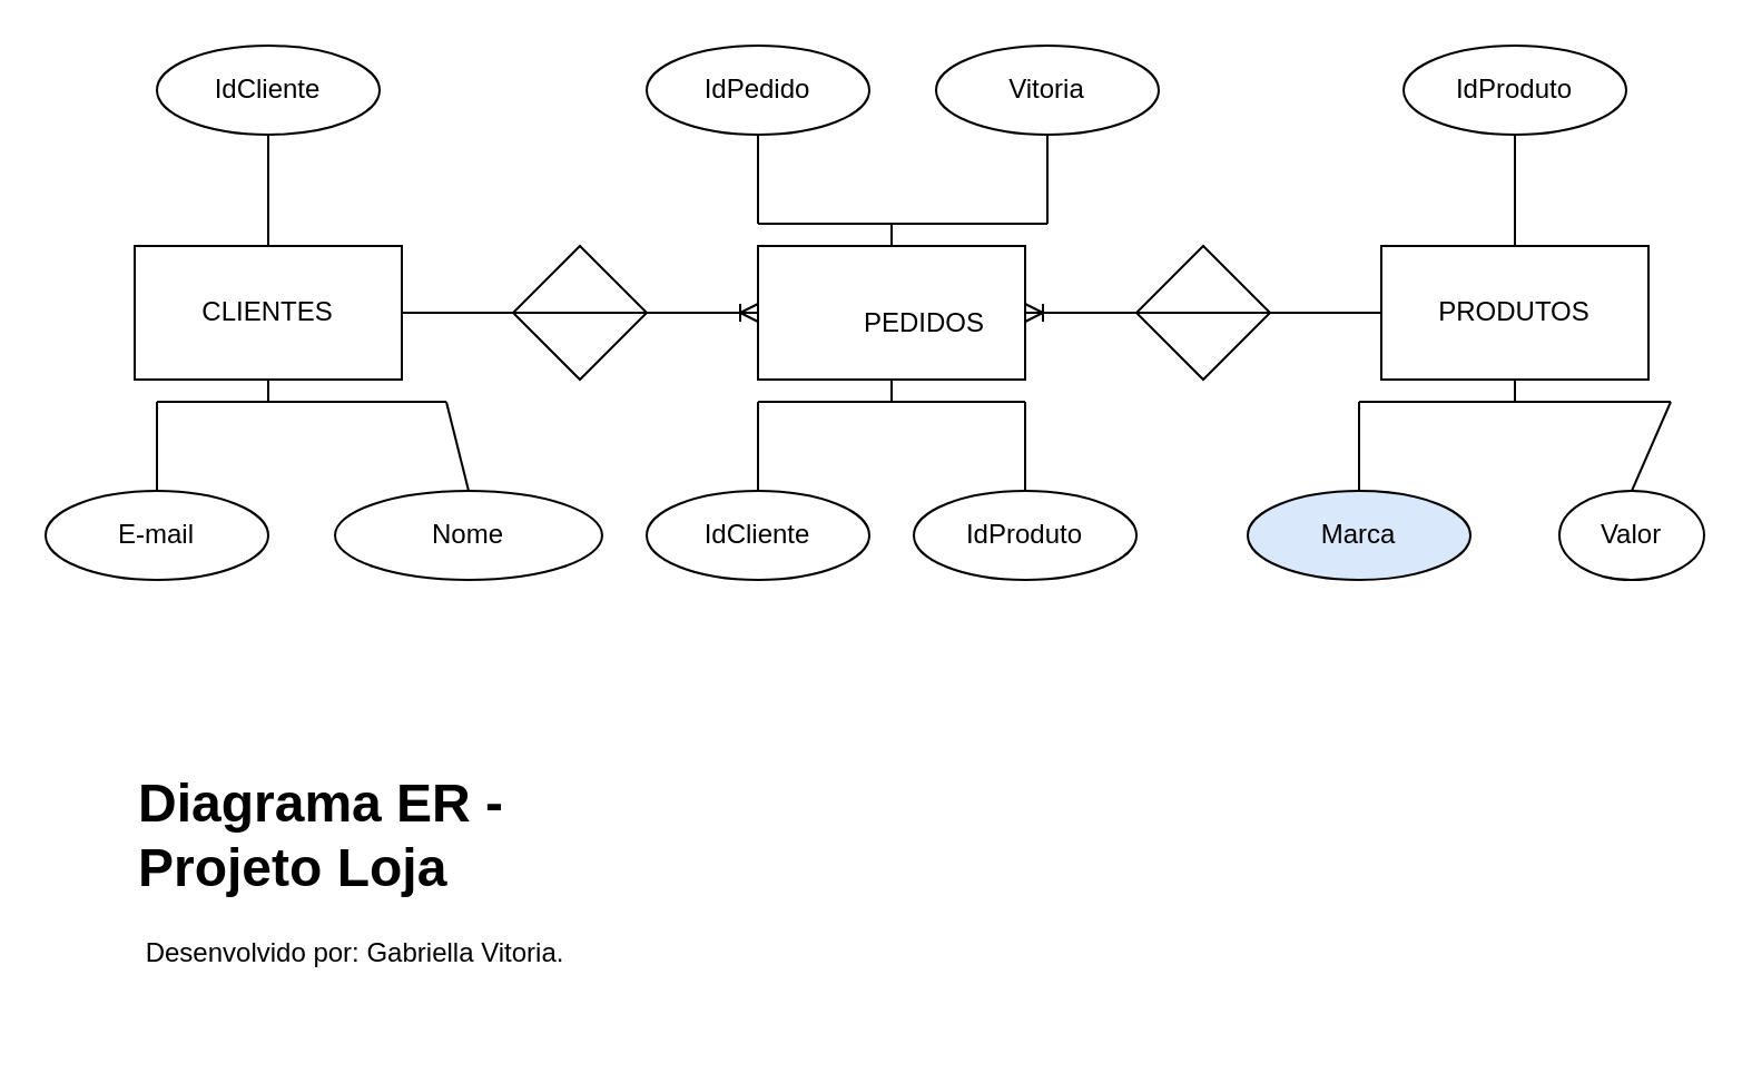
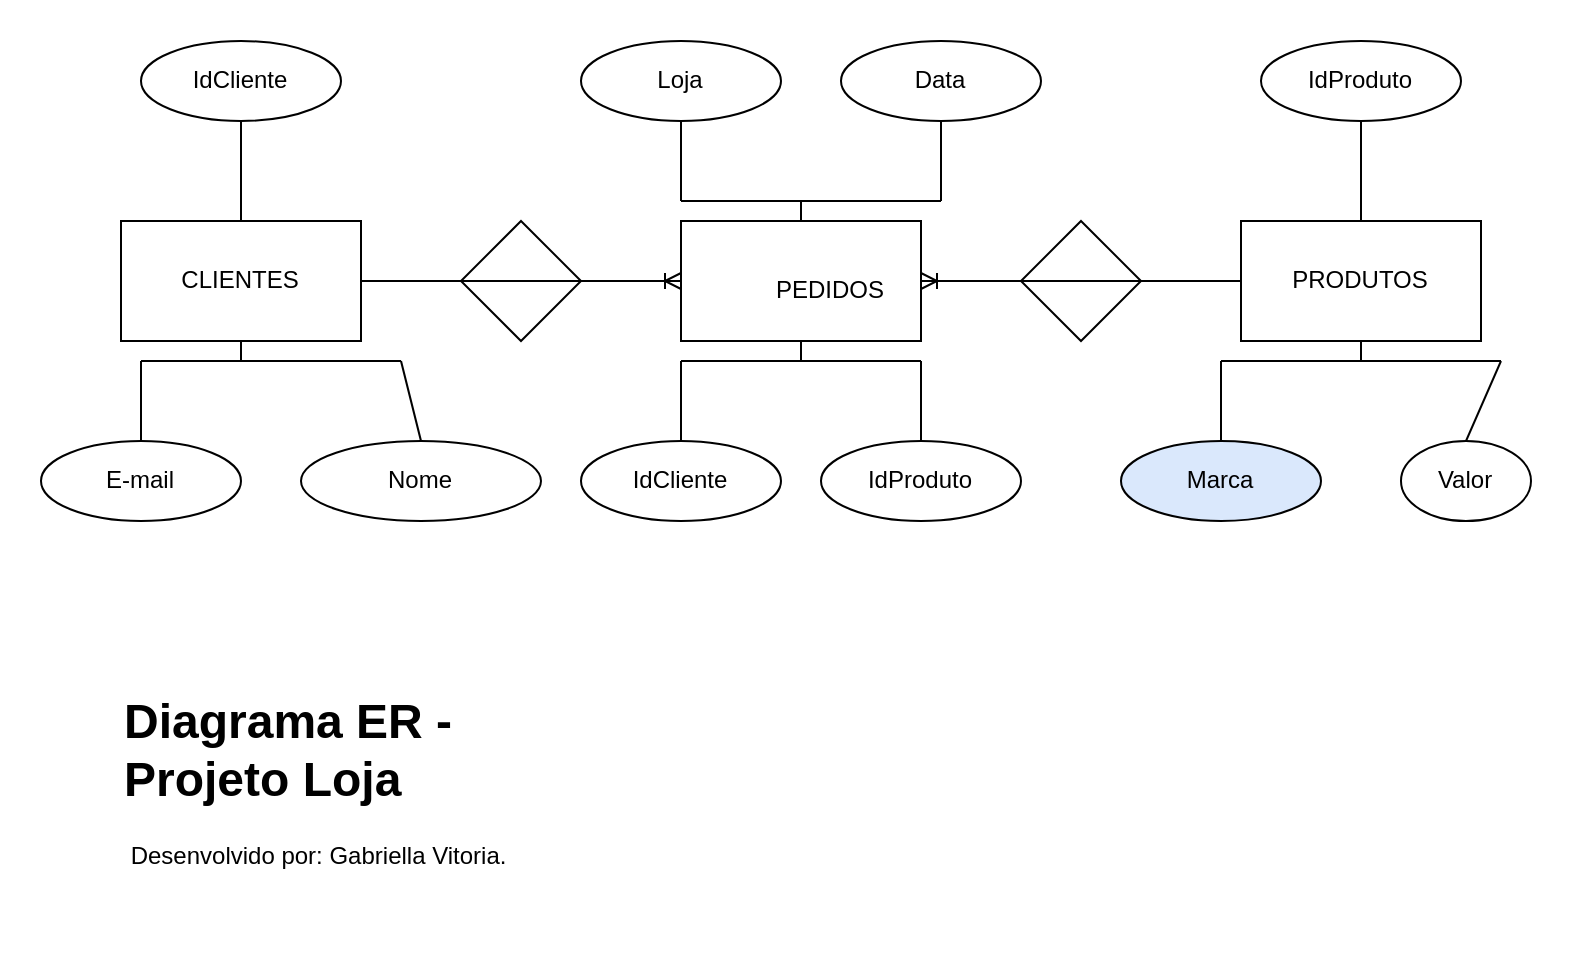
- <mxCell id="17" value="IdPedido" style="ellipse;whiteSpace=wrap;html=1;align=center;" vertex="1" parent="1"><mxGeometry x="290" y="20" width="100" height="40" as="geometry" /></mxCell>
+ <mxCell id="17" value="Loja" style="ellipse;whiteSpace=wrap;html=1;align=center;" vertex="1" parent="1"><mxGeometry x="290" y="20" width="100" height="40" as="geometry" /></mxCell>
- <mxCell id="18" value="Vitoria" style="ellipse;whiteSpace=wrap;html=1;align=center;" vertex="1" parent="1"><mxGeometry x="420" y="20" width="100" height="40" as="geometry" /></mxCell>
+ <mxCell id="18" value="Data" style="ellipse;whiteSpace=wrap;html=1;align=center;" vertex="1" parent="1"><mxGeometry x="420" y="20" width="100" height="40" as="geometry" /></mxCell>
